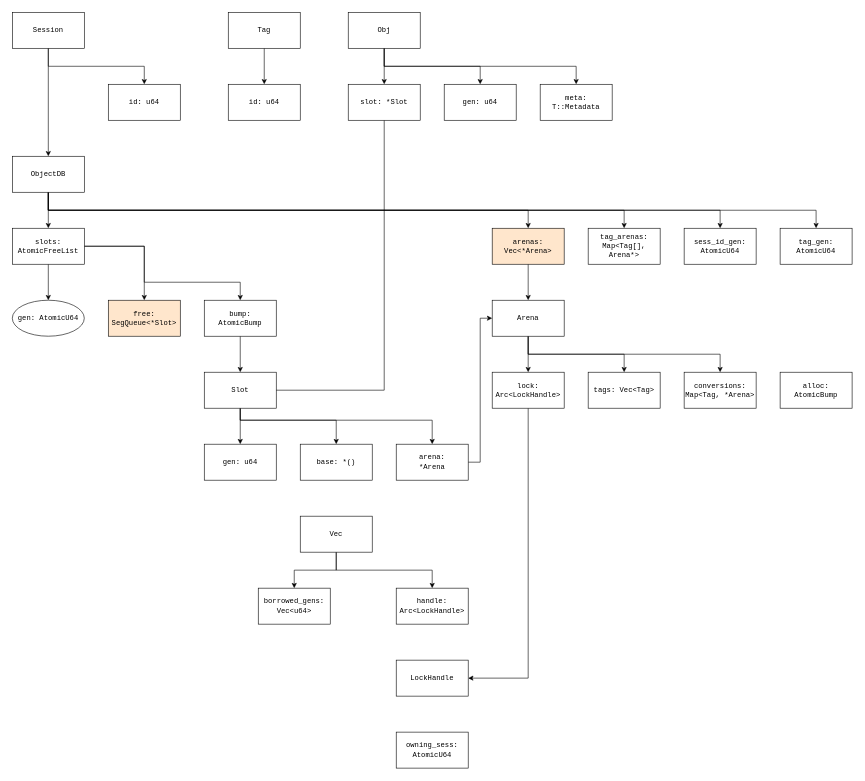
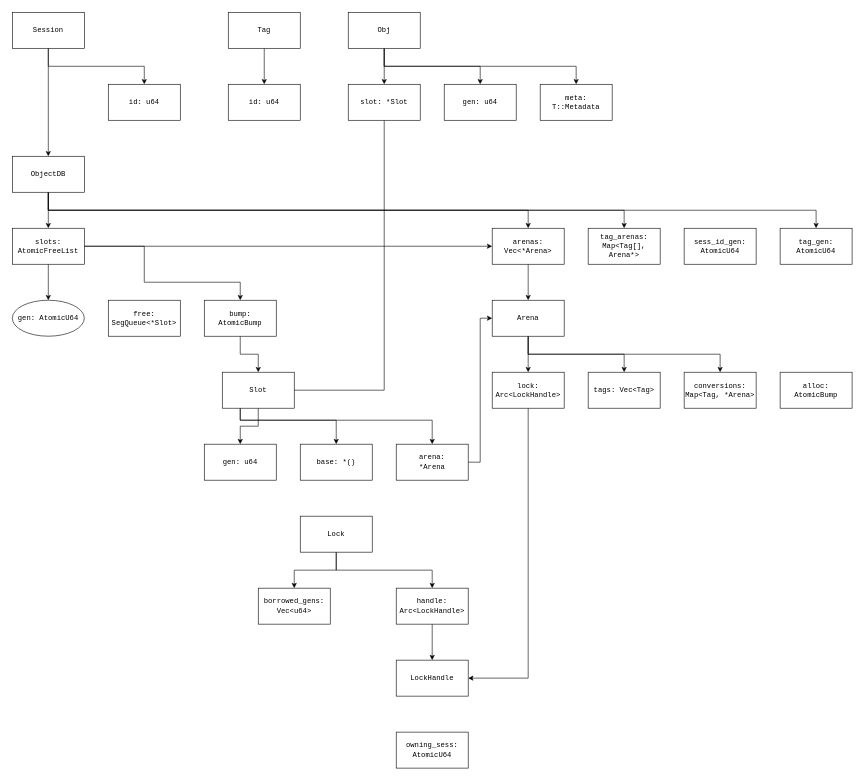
- <mxCell id="6" style="edgeStyle=orthogonalEdgeStyle;rounded=0;orthogonalLoop=1;jettySize=auto;html=1;fontFamily=Courier New;" edge="1" parent="1" source="8" target="41"><mxGeometry relative="1" as="geometry"><Array as="points"><mxPoint x="80" y="350" /><mxPoint x="1200" y="350" /></Array></mxGeometry></mxCell>
- <mxCell id="25" value="&lt;font face=&quot;Courier New&quot;&gt;arenas: Vec&amp;lt;*Arena&amp;gt;&lt;/font&gt;" style="rounded=0;whiteSpace=wrap;html=1;fillColor=#ffe6cc;" vertex="1" parent="1"><mxGeometry x="820" y="380" width="120" height="60" as="geometry" /></mxCell>
+ <mxCell id="25" value="&lt;font face=&quot;Courier New&quot;&gt;arenas: Vec&amp;lt;*Arena&amp;gt;&lt;/font&gt;" style="rounded=0;whiteSpace=wrap;html=1;" vertex="1" parent="1"><mxGeometry x="820" y="380" width="120" height="60" as="geometry" /></mxCell>
- <mxCell id="10" style="edgeStyle=orthogonalEdgeStyle;rounded=0;orthogonalLoop=1;jettySize=auto;html=1;fontFamily=Courier New;entryX=0.5;entryY=0;entryDx=0;entryDy=0;" edge="1" parent="1" source="12" target="13"><mxGeometry relative="1" as="geometry"><mxPoint x="240" y="500" as="targetPoint" /></mxGeometry></mxCell>
+ <mxCell id="10" style="edgeStyle=orthogonalEdgeStyle;rounded=0;orthogonalLoop=1;jettySize=auto;html=1;fontFamily=Courier New;" edge="1" parent="1" source="12" target="25"><mxGeometry relative="1" as="geometry"><mxPoint x="240" y="500" as="targetPoint" /></mxGeometry></mxCell>
- <mxCell id="13" value="&lt;font face=&quot;Courier New&quot;&gt;free: SegQueue&amp;lt;*Slot&amp;gt;&lt;/font&gt;" style="rounded=0;whiteSpace=wrap;html=1;fillColor=#ffe6cc;" vertex="1" parent="1"><mxGeometry x="180" y="500" width="120" height="60" as="geometry" /></mxCell>
+ <mxCell id="13" value="&lt;font face=&quot;Courier New&quot;&gt;free: SegQueue&amp;lt;*Slot&amp;gt;&lt;/font&gt;" style="rounded=0;whiteSpace=wrap;html=1;" vertex="1" parent="1"><mxGeometry x="180" y="500" width="120" height="60" as="geometry" /></mxCell>
- <mxCell id="19" value="&lt;font face=&quot;Courier New&quot;&gt;Slot&lt;/font&gt;" style="rounded=0;whiteSpace=wrap;html=1;" vertex="1" parent="1"><mxGeometry x="340" y="620" width="120" height="60" as="geometry" /></mxCell>
+ <mxCell id="19" value="&lt;font face=&quot;Courier New&quot;&gt;Slot&lt;/font&gt;" style="rounded=0;whiteSpace=wrap;html=1;" vertex="1" parent="1"><mxGeometry x="370" y="620" width="120" height="60" as="geometry" /></mxCell>
- <mxCell id="45" value="&lt;font face=&quot;Courier New&quot;&gt;Vec&lt;br&gt;&lt;/font&gt;" style="rounded=0;whiteSpace=wrap;html=1;" vertex="1" parent="1"><mxGeometry x="500" y="860" width="120" height="60" as="geometry" /></mxCell>
+ <mxCell id="45" value="&lt;font face=&quot;Courier New&quot;&gt;Lock&lt;br&gt;&lt;/font&gt;" style="rounded=0;whiteSpace=wrap;html=1;" vertex="1" parent="1"><mxGeometry x="500" y="860" width="120" height="60" as="geometry" /></mxCell>
+ <mxCell id="47" style="edgeStyle=orthogonalEdgeStyle;rounded=0;orthogonalLoop=1;jettySize=auto;html=1;entryX=0.5;entryY=0;entryDx=0;entryDy=0;fontFamily=Courier New;" edge="1" parent="1" source="48" target="40"><mxGeometry relative="1" as="geometry" /></mxCell>
